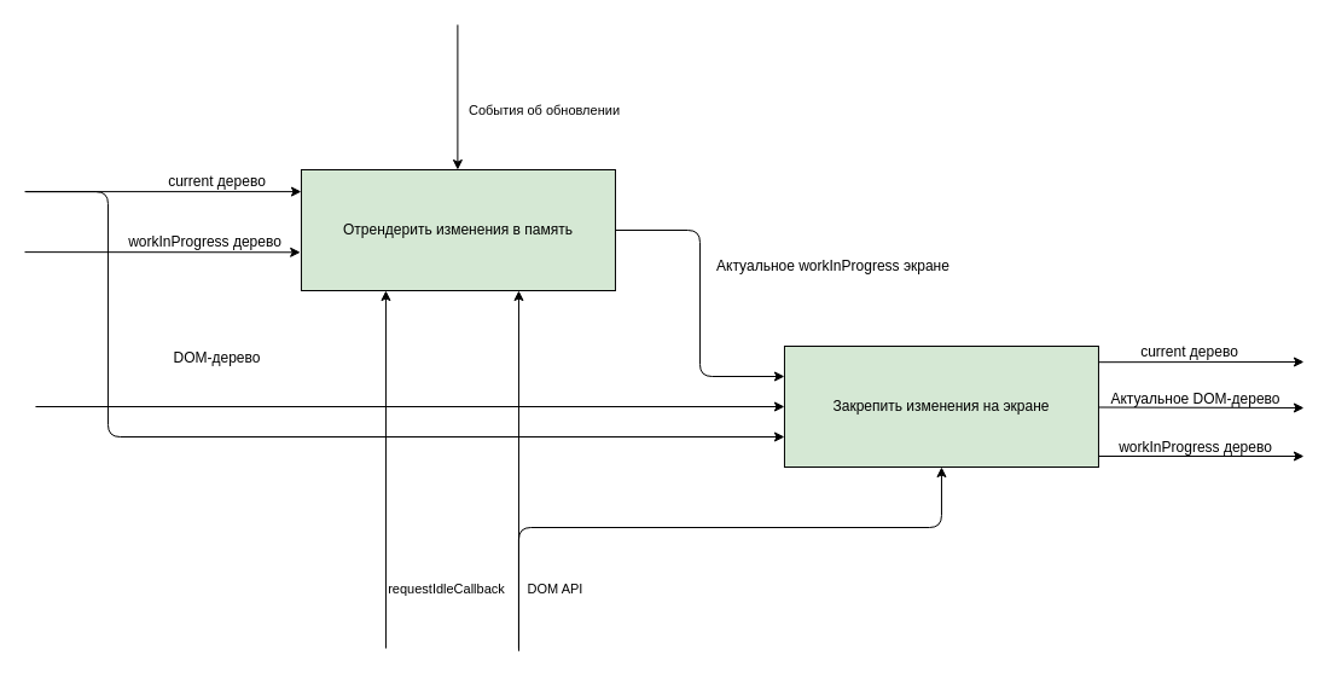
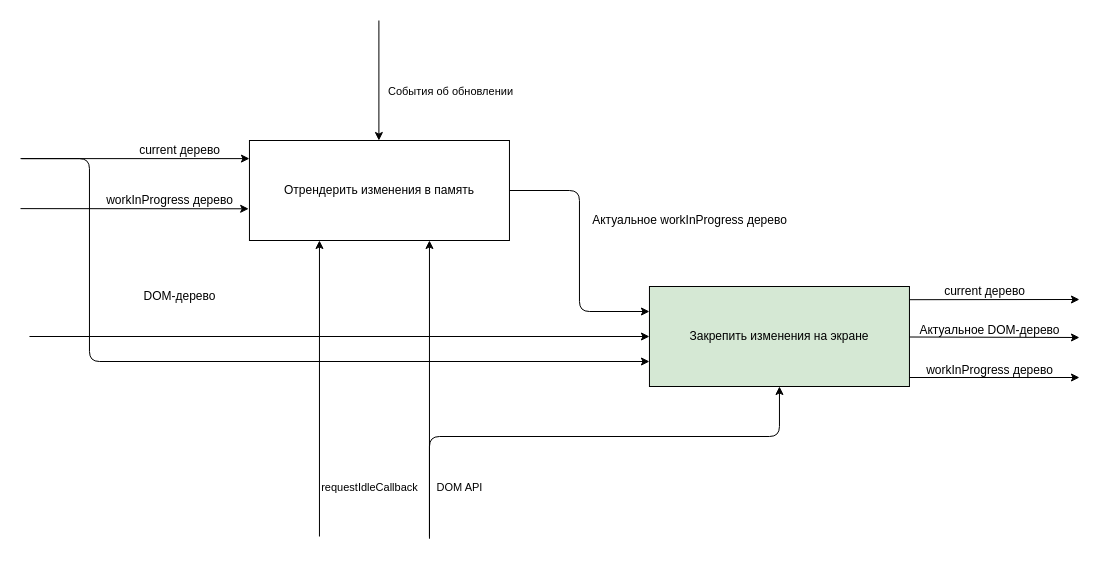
- <mxCell id="3" value="Отрендерить изменения в память" style="whiteSpace=wrap;html=1;fillColor=#d5e8d4;" vertex="1" parent="1"><mxGeometry x="248.96" y="140" width="260" height="100" as="geometry" /></mxCell>
+ <mxCell id="3" value="Отрендерить изменения в память" style="whiteSpace=wrap;html=1;" vertex="1" parent="1"><mxGeometry x="248.96" y="140" width="260" height="100" as="geometry" /></mxCell>
- <mxCell id="16" value="Актуальное workInProgress экране" style="text;html=1;resizable=0;autosize=1;align=center;verticalAlign=middle;points=[];fillColor=none;strokeColor=none;rounded=0;" vertex="1" parent="1"><mxGeometry x="583.96" y="210" width="210" height="20" as="geometry" /></mxCell>
+ <mxCell id="16" value="Актуальное workInProgress дерево" style="text;html=1;resizable=0;autosize=1;align=center;verticalAlign=middle;points=[];fillColor=none;strokeColor=none;rounded=0;" vertex="1" parent="1"><mxGeometry x="583.96" y="210" width="210" height="20" as="geometry" /></mxCell>
